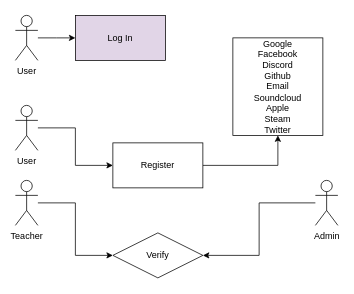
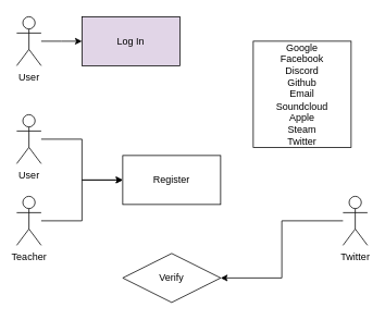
- <mxCell id="7" value="" style="edgeStyle=orthogonalEdgeStyle;rounded=0;orthogonalLoop=1;jettySize=auto;html=1;" edge="1" parent="1" source="8" target="9"><mxGeometry relative="1" as="geometry" /></mxCell>
- <mxCell id="14" value="Admin" style="shape=umlActor;verticalLabelPosition=bottom;labelBackgroundColor=#ffffff;verticalAlign=top;html=1;outlineConnect=0;" vertex="1" parent="1"><mxGeometry x="420" y="240" width="30" height="60" as="geometry" /></mxCell>
+ <mxCell id="14" value="Twitter" style="shape=umlActor;verticalLabelPosition=bottom;labelBackgroundColor=#ffffff;verticalAlign=top;html=1;outlineConnect=0;" vertex="1" parent="1"><mxGeometry x="420" y="240" width="30" height="60" as="geometry" /></mxCell>
- <mxCell id="10" style="edgeStyle=orthogonalEdgeStyle;rounded=0;orthogonalLoop=1;jettySize=auto;html=1;entryX=0;entryY=0.5;entryDx=0;entryDy=0;" edge="1" parent="1" source="11" target="12"><mxGeometry relative="1" as="geometry" /></mxCell>
+ <mxCell id="10" style="edgeStyle=orthogonalEdgeStyle;rounded=0;orthogonalLoop=1;jettySize=auto;html=1;" edge="1" parent="1" source="11" target="8"><mxGeometry relative="1" as="geometry" /></mxCell>
